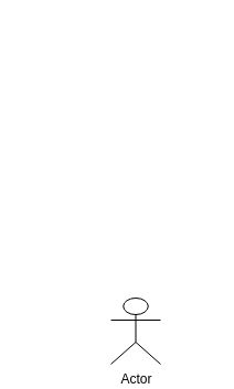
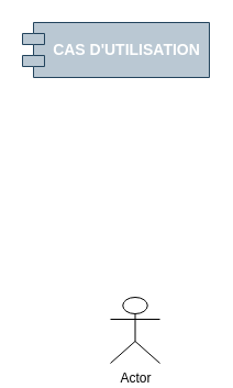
+ <mxCell id="3" value="&lt;div style=&quot;font-size: 14px;&quot;&gt;&lt;span style=&quot;background-color: initial;&quot;&gt;CAS D'UTILISATION&lt;/span&gt;&lt;br&gt;&lt;/div&gt;" style="shape=module;align=left;spacingLeft=20;align=center;verticalAlign=middle;whiteSpace=wrap;html=1;fillColor=#bac8d3;strokeColor=#23445d;fontStyle=1;fontColor=#ffffff;fontSize=14;" vertex="1" parent="1"><mxGeometry x="20" y="20" width="170" height="50" as="geometry" /></mxCell>
